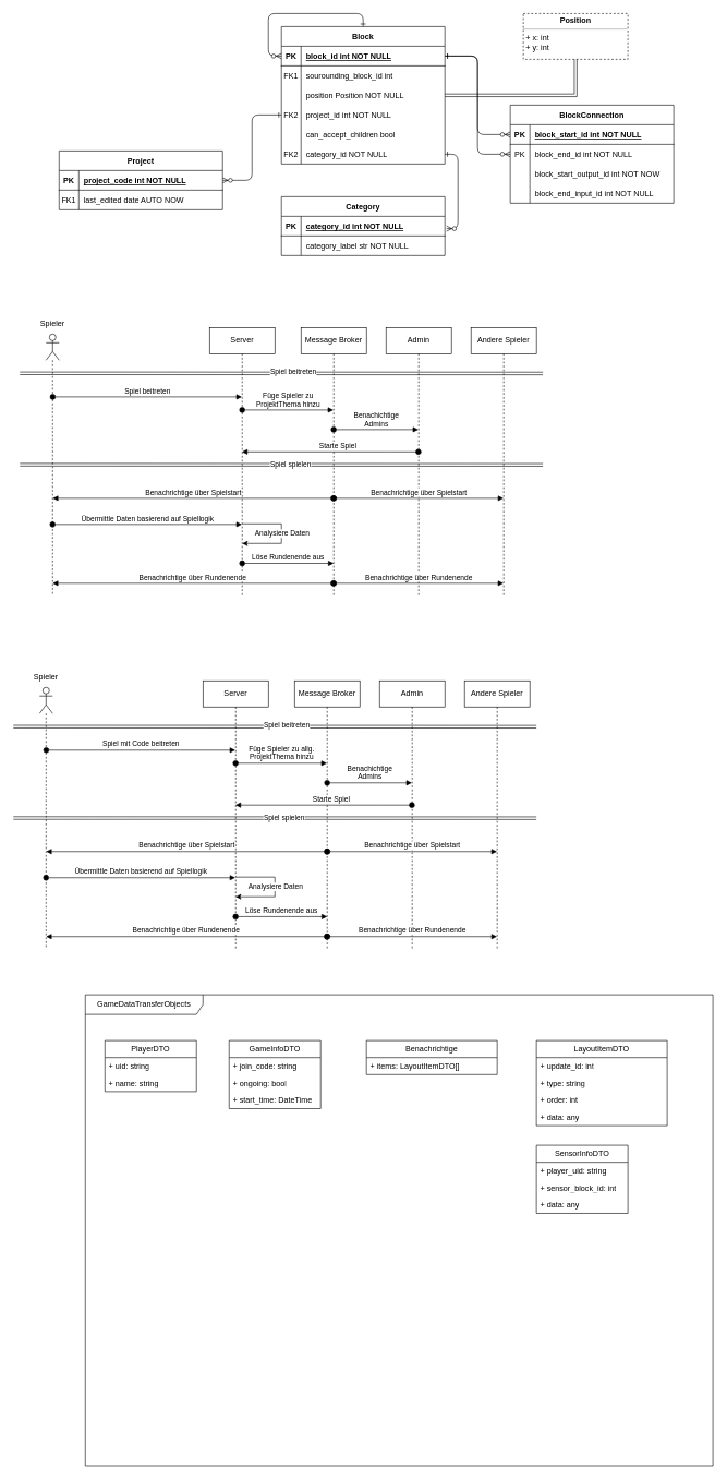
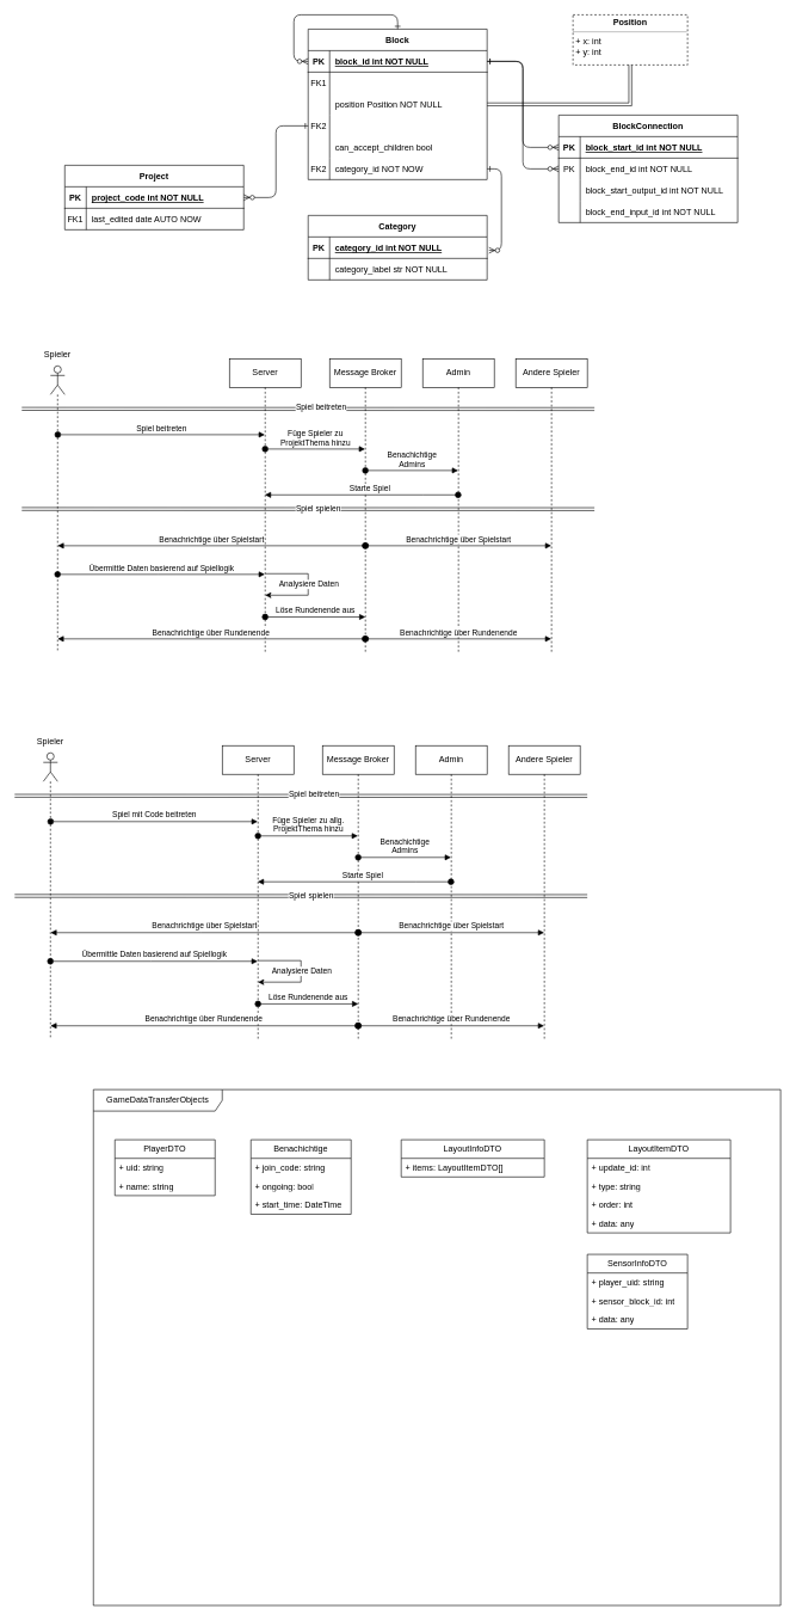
- <mxCell id="31" value="sourounding_block_id int" style="shape=partialRectangle;overflow=hidden;connectable=0;fillColor=none;top=0;left=0;bottom=0;right=0;align=left;spacingLeft=6;" parent="29" vertex="1"><mxGeometry x="30" width="220" height="30" as="geometry"><mxRectangle width="220" height="30" as="alternateBounds" /></mxGeometry></mxCell>
- <mxCell id="37" value="project_id int NOT NULL" style="shape=partialRectangle;overflow=hidden;connectable=0;fillColor=none;top=0;left=0;bottom=0;right=0;align=left;spacingLeft=6;" parent="35" vertex="1"><mxGeometry x="30" width="220" height="30" as="geometry"><mxRectangle width="220" height="30" as="alternateBounds" /></mxGeometry></mxCell>
- <mxCell id="43" value="category_id NOT NULL" style="shape=partialRectangle;overflow=hidden;connectable=0;fillColor=none;top=0;left=0;bottom=0;right=0;align=left;spacingLeft=6;" parent="41" vertex="1"><mxGeometry x="30" width="220" height="30" as="geometry"><mxRectangle width="220" height="30" as="alternateBounds" /></mxGeometry></mxCell>
+ <mxCell id="43" value="category_id NOT NOW" style="shape=partialRectangle;overflow=hidden;connectable=0;fillColor=none;top=0;left=0;bottom=0;right=0;align=left;spacingLeft=6;" parent="41" vertex="1"><mxGeometry x="30" width="220" height="30" as="geometry"><mxRectangle width="220" height="30" as="alternateBounds" /></mxGeometry></mxCell>
- <mxCell id="61" value="block_start_output_id int NOT NOW" style="shape=partialRectangle;overflow=hidden;connectable=0;fillColor=none;top=0;left=0;bottom=0;right=0;align=left;spacingLeft=6;" parent="59" vertex="1"><mxGeometry x="30" width="220" height="30" as="geometry"><mxRectangle width="220" height="30" as="alternateBounds" /></mxGeometry></mxCell>
+ <mxCell id="61" value="block_start_output_id int NOT NULL" style="shape=partialRectangle;overflow=hidden;connectable=0;fillColor=none;top=0;left=0;bottom=0;right=0;align=left;spacingLeft=6;" parent="59" vertex="1"><mxGeometry x="30" width="220" height="30" as="geometry"><mxRectangle width="220" height="30" as="alternateBounds" /></mxGeometry></mxCell>
- <mxCell id="104" value="GameInfoDTO" style="swimlane;fontStyle=0;childLayout=stackLayout;horizontal=1;startSize=26;fillColor=none;horizontalStack=0;resizeParent=1;resizeParentMax=0;resizeLast=0;collapsible=1;marginBottom=0;whiteSpace=wrap;html=1;" vertex="1" parent="1"><mxGeometry x="350" y="1590" width="140" height="104" as="geometry" /></mxCell>
+ <mxCell id="104" value="Benachichtige" style="swimlane;fontStyle=0;childLayout=stackLayout;horizontal=1;startSize=26;fillColor=none;horizontalStack=0;resizeParent=1;resizeParentMax=0;resizeLast=0;collapsible=1;marginBottom=0;whiteSpace=wrap;html=1;" vertex="1" parent="1"><mxGeometry x="350" y="1590" width="140" height="104" as="geometry" /></mxCell>
- <mxCell id="108" value="Benachrichtige" style="swimlane;fontStyle=0;childLayout=stackLayout;horizontal=1;startSize=26;fillColor=none;horizontalStack=0;resizeParent=1;resizeParentMax=0;resizeLast=0;collapsible=1;marginBottom=0;whiteSpace=wrap;html=1;" vertex="1" parent="1"><mxGeometry x="560" y="1590" width="200" height="52" as="geometry" /></mxCell>
+ <mxCell id="108" value="LayoutInfoDTO" style="swimlane;fontStyle=0;childLayout=stackLayout;horizontal=1;startSize=26;fillColor=none;horizontalStack=0;resizeParent=1;resizeParentMax=0;resizeLast=0;collapsible=1;marginBottom=0;whiteSpace=wrap;html=1;" vertex="1" parent="1"><mxGeometry x="560" y="1590" width="200" height="52" as="geometry" /></mxCell>
